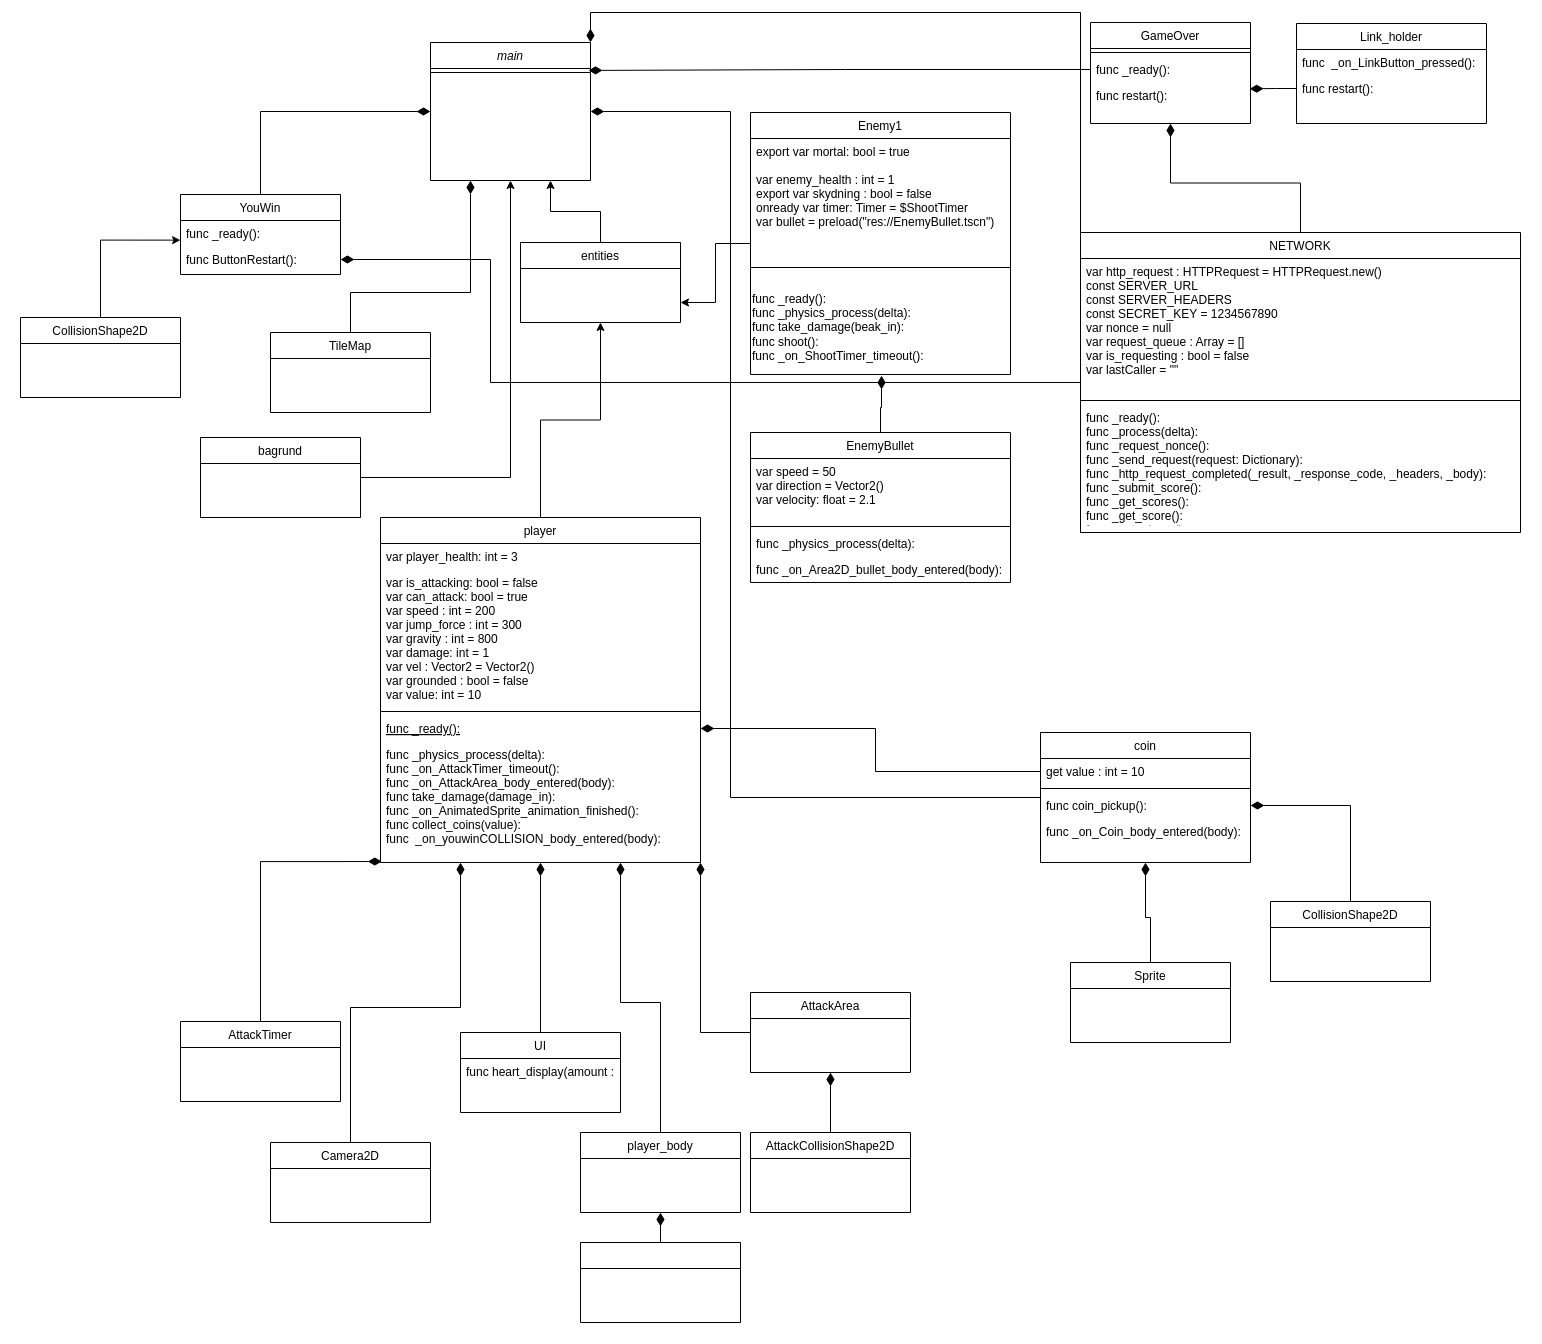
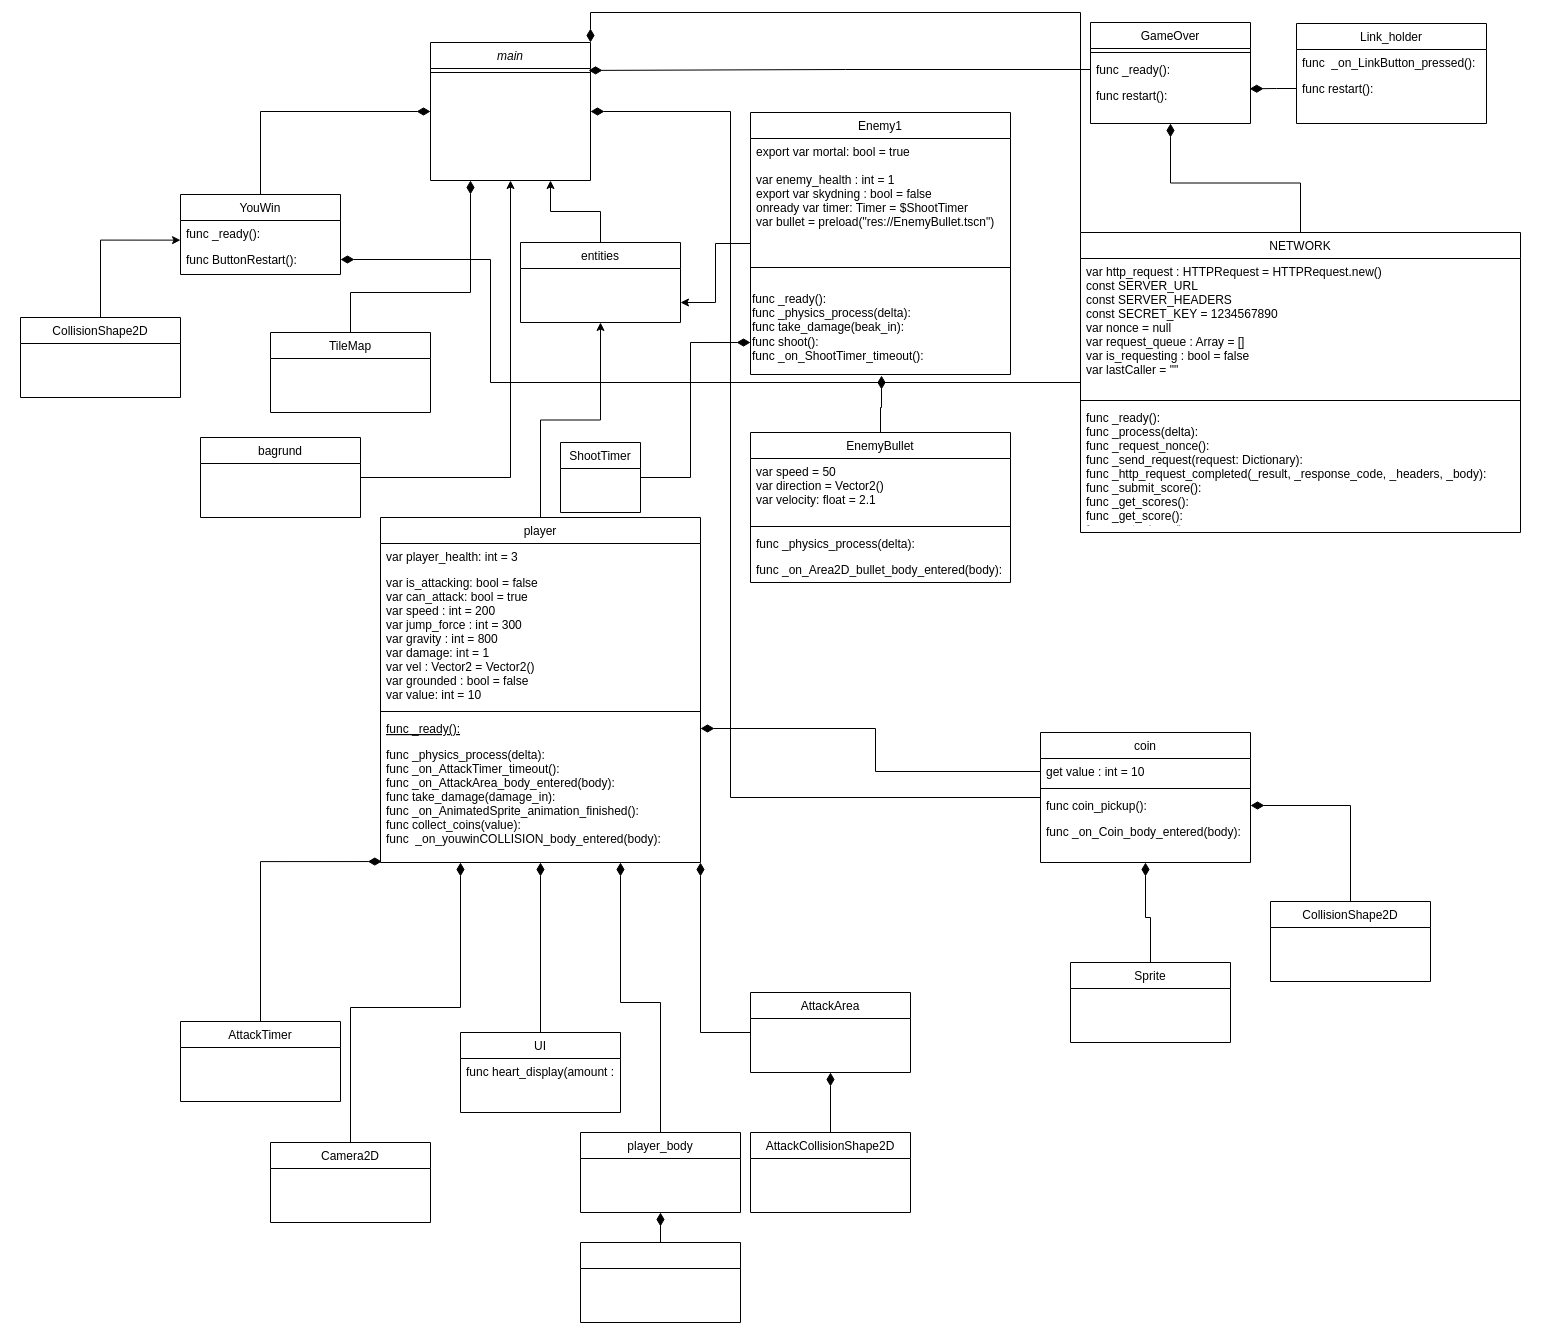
+ <mxCell id="77" style="edgeStyle=orthogonalEdgeStyle;rounded=0;orthogonalLoop=1;jettySize=auto;html=1;entryX=0;entryY=0.667;entryDx=0;entryDy=0;entryPerimeter=0;endArrow=diamondThin;endFill=1;endSize=11;" parent="1" source="76" target="15" edge="1"><mxGeometry relative="1" as="geometry" /></mxCell>
+ <mxCell id="76" value="ShootTimer" style="swimlane;fontStyle=0;align=center;verticalAlign=top;childLayout=stackLayout;horizontal=1;startSize=26;horizontalStack=0;resizeParent=1;resizeLast=0;collapsible=1;marginBottom=0;rounded=0;shadow=0;strokeWidth=1;" parent="1" vertex="1"><mxGeometry x="560" y="440" width="80" height="70" as="geometry"><mxRectangle x="550" y="140" width="160" height="26" as="alternateBounds" /></mxGeometry></mxCell>
